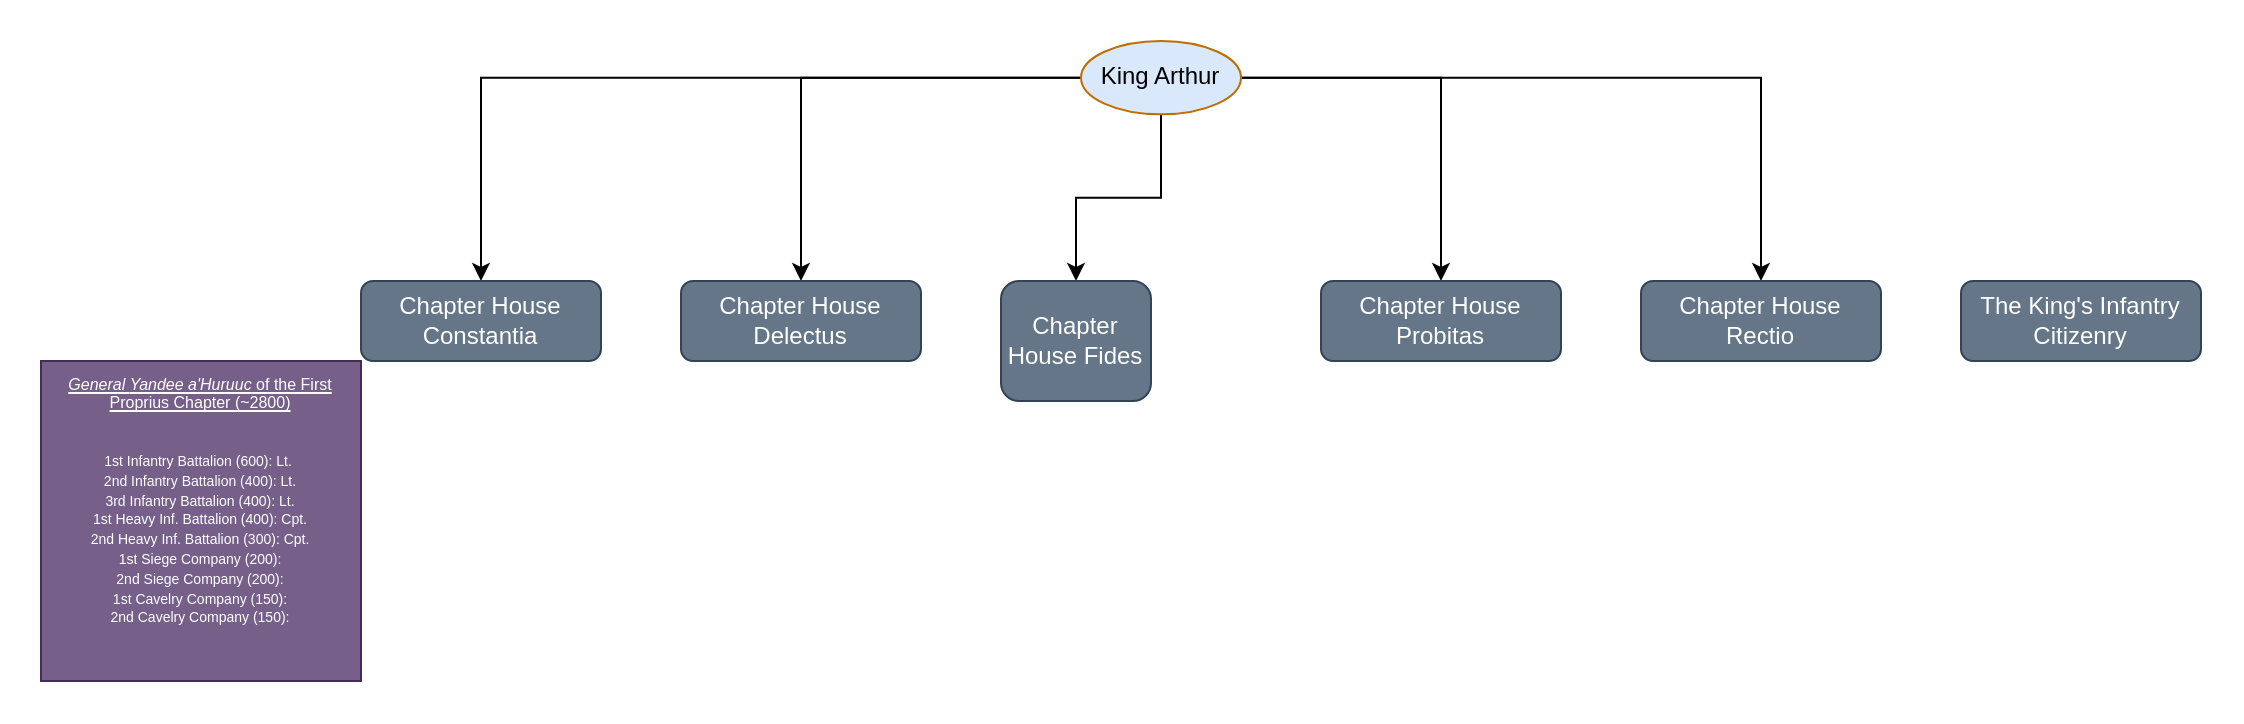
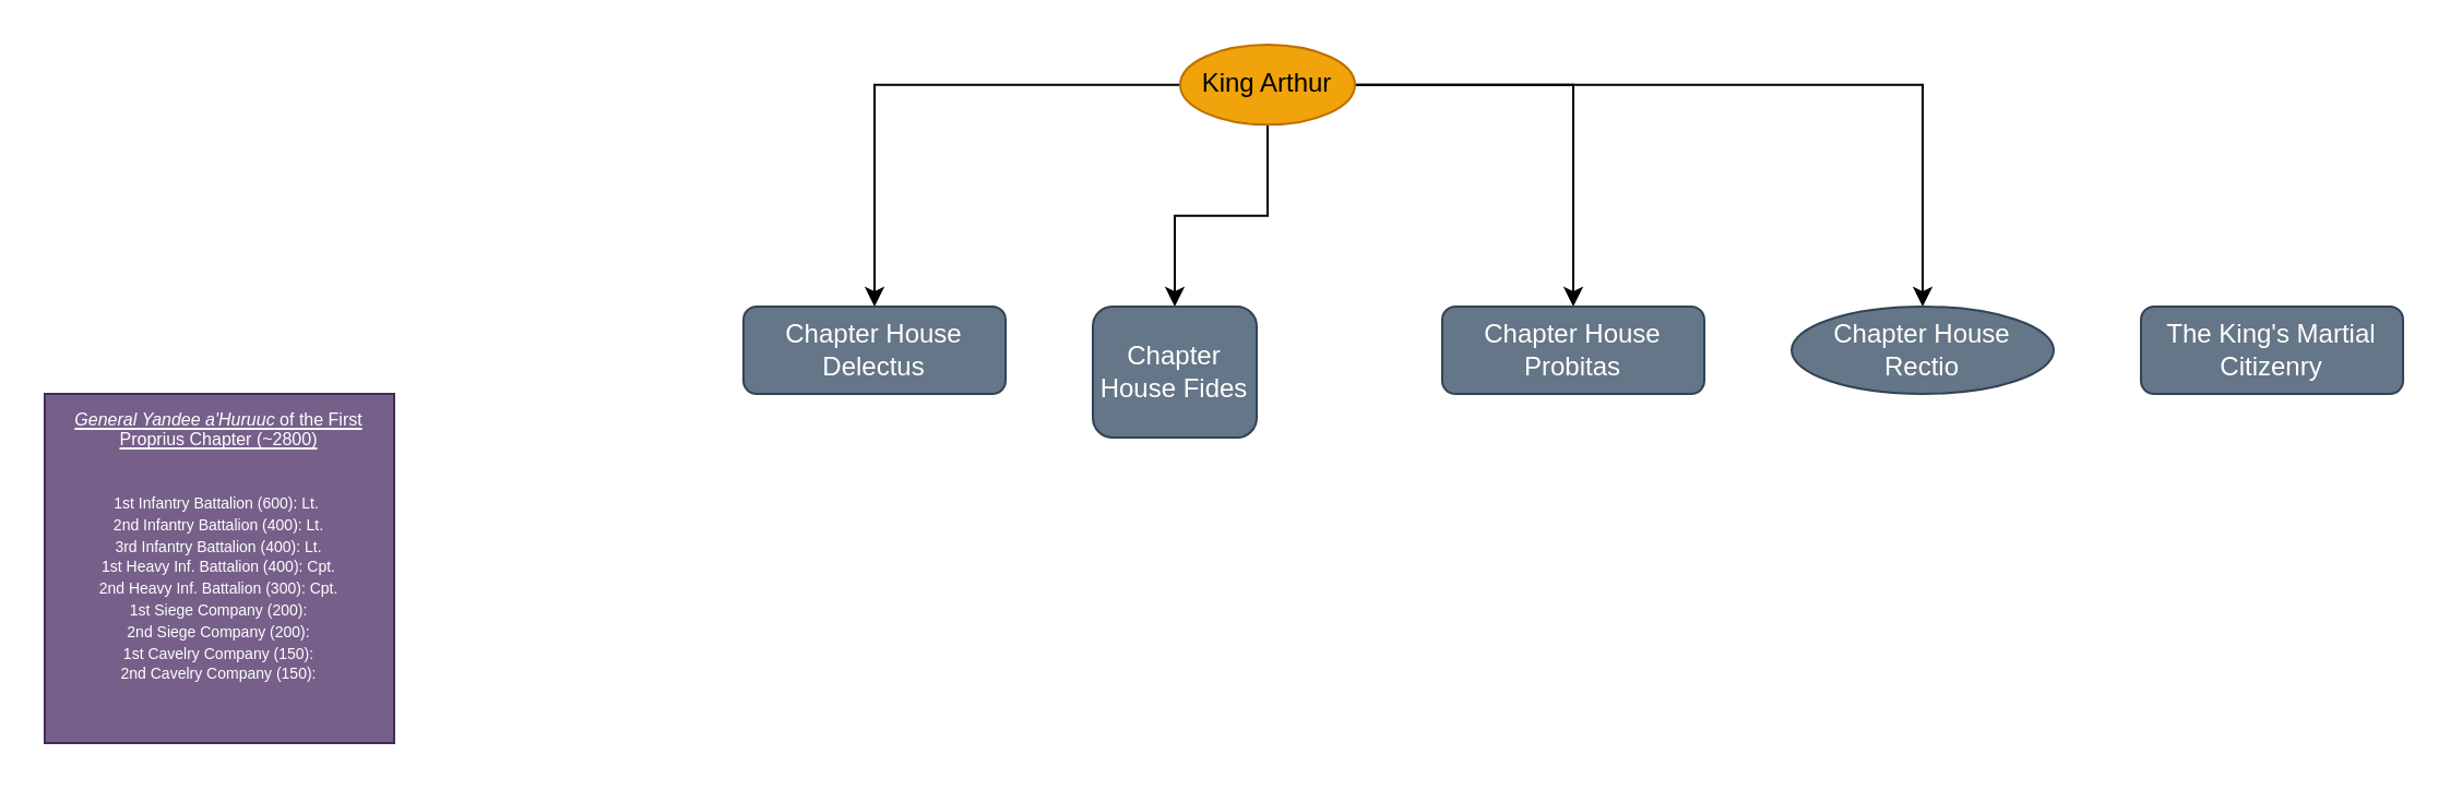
- <mxCell id="2" style="edgeStyle=orthogonalEdgeStyle;rounded=0;orthogonalLoop=1;jettySize=auto;html=1;entryX=0.5;entryY=0;entryDx=0;entryDy=0;" edge="1" parent="1" source="7" target="11"><mxGeometry relative="1" as="geometry" /></mxCell>
- <mxCell id="7" value="King Arthur" style="ellipse;whiteSpace=wrap;html=1;fontSize=12;fillColor=#dae8fc;fontColor=#000000;strokeColor=#BD7000;" vertex="1" parent="1"><mxGeometry x="540" width="80" height="36.67" as="geometry" y="20" /></mxCell>
+ <mxCell id="7" value="King Arthur" style="ellipse;whiteSpace=wrap;html=1;fontSize=12;fillColor=#f0a30a;fontColor=#000000;strokeColor=#BD7000;" vertex="1" parent="1"><mxGeometry x="540" width="80" height="36.67" as="geometry" y="20" /></mxCell>
- <mxCell id="11" value="Chapter House Constantia" style="rounded=1;whiteSpace=wrap;html=1;fillColor=#647687;fontColor=#ffffff;strokeColor=#314354;" vertex="1" parent="1"><mxGeometry x="180" y="140" width="120" height="40" as="geometry" /></mxCell>
- <mxCell id="12" value="Chapter House Rectio" style="rounded=1;whiteSpace=wrap;html=1;fillColor=#647687;fontColor=#ffffff;strokeColor=#314354;" vertex="1" parent="1"><mxGeometry x="820" y="140" width="120" height="40" as="geometry" /></mxCell>
+ <mxCell id="12" value="Chapter House Rectio" style="ellipse;whiteSpace=wrap;html=1;fillColor=#647687;fontColor=#ffffff;strokeColor=#314354;" vertex="1" parent="1"><mxGeometry x="820" y="140" width="120" height="40" as="geometry" /></mxCell>
- <mxCell id="13" value="The King's Infantry Citizenry" style="rounded=1;whiteSpace=wrap;html=1;fillColor=#647687;fontColor=#ffffff;strokeColor=#314354;" vertex="1" parent="1"><mxGeometry x="980" y="140" width="120" height="40" as="geometry" /></mxCell>
+ <mxCell id="13" value="The King's Martial Citizenry" style="rounded=1;whiteSpace=wrap;html=1;fillColor=#647687;fontColor=#ffffff;strokeColor=#314354;" vertex="1" parent="1"><mxGeometry x="980" y="140" width="120" height="40" as="geometry" /></mxCell>
